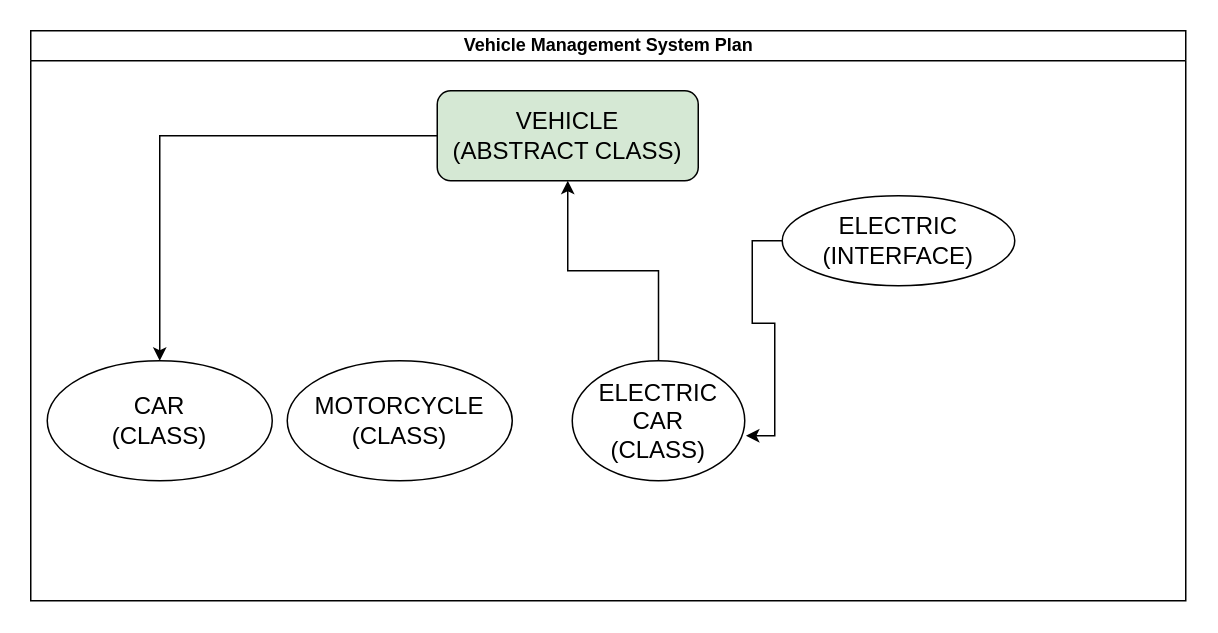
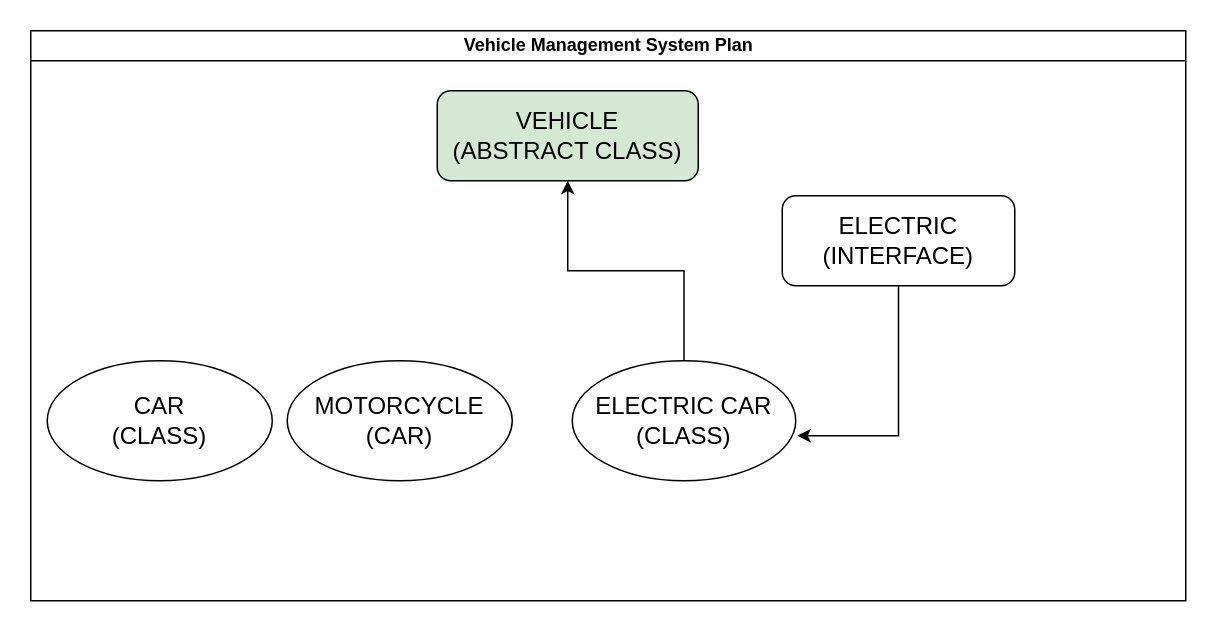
- <mxCell id="3" style="edgeStyle=orthogonalEdgeStyle;rounded=0;orthogonalLoop=1;jettySize=auto;html=1;" edge="1" parent="2" source="4" target="5"><mxGeometry relative="1" as="geometry" /></mxCell>
- <mxCell id="7" value="&lt;font size=&quot;3&quot;&gt;ELECTRIC&lt;/font&gt;&lt;div&gt;&lt;font size=&quot;3&quot;&gt;(INTERFACE)&lt;/font&gt;&lt;/div&gt;" style="ellipse;whiteSpace=wrap;html=1;" vertex="1" parent="2"><mxGeometry x="501" y="110" width="155" height="60" as="geometry" /></mxCell>
+ <mxCell id="7" value="&lt;font size=&quot;3&quot;&gt;ELECTRIC&lt;/font&gt;&lt;div&gt;&lt;font size=&quot;3&quot;&gt;(INTERFACE)&lt;/font&gt;&lt;/div&gt;" style="rounded=1;whiteSpace=wrap;html=1;" vertex="1" parent="2"><mxGeometry x="501" y="110" width="155" height="60" as="geometry" /></mxCell>
- <mxCell id="6" value="&lt;font size=&quot;3&quot;&gt;MOTORCYCLE&lt;/font&gt;&lt;div&gt;&lt;font size=&quot;3&quot;&gt;(CLASS)&lt;/font&gt;&lt;/div&gt;" style="ellipse;whiteSpace=wrap;html=1;" vertex="1" parent="2"><mxGeometry x="171" y="220" width="150" height="80" as="geometry" /></mxCell>
+ <mxCell id="6" value="&lt;font size=&quot;3&quot;&gt;MOTORCYCLE&lt;/font&gt;&lt;div&gt;&lt;font size=&quot;3&quot;&gt;(CAR)&lt;/font&gt;&lt;/div&gt;" style="ellipse;whiteSpace=wrap;html=1;" vertex="1" parent="2"><mxGeometry x="171" y="220" width="150" height="80" as="geometry" /></mxCell>
- <mxCell id="9" value="&lt;font size=&quot;3&quot;&gt;ELECTRIC CAR&lt;/font&gt;&lt;div&gt;&lt;font size=&quot;3&quot;&gt;(CLASS)&lt;/font&gt;&lt;/div&gt;" style="ellipse;whiteSpace=wrap;html=1;" vertex="1" parent="2"><mxGeometry x="361" y="220" width="115" height="80" as="geometry" /></mxCell>
+ <mxCell id="9" value="&lt;font size=&quot;3&quot;&gt;ELECTRIC CAR&lt;/font&gt;&lt;div&gt;&lt;font size=&quot;3&quot;&gt;(CLASS)&lt;/font&gt;&lt;/div&gt;" style="ellipse;whiteSpace=wrap;html=1;" vertex="1" parent="2"><mxGeometry x="361" y="220" width="149" height="80" as="geometry" /></mxCell>
